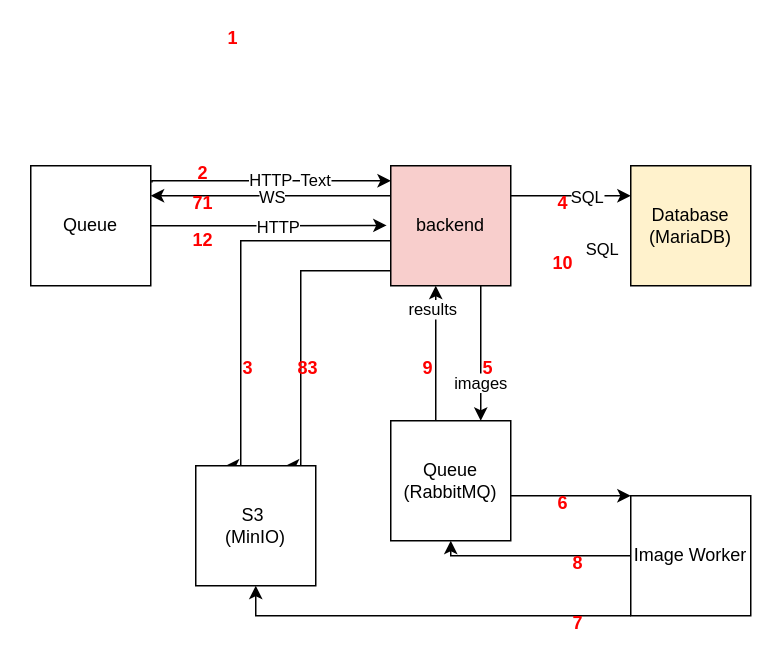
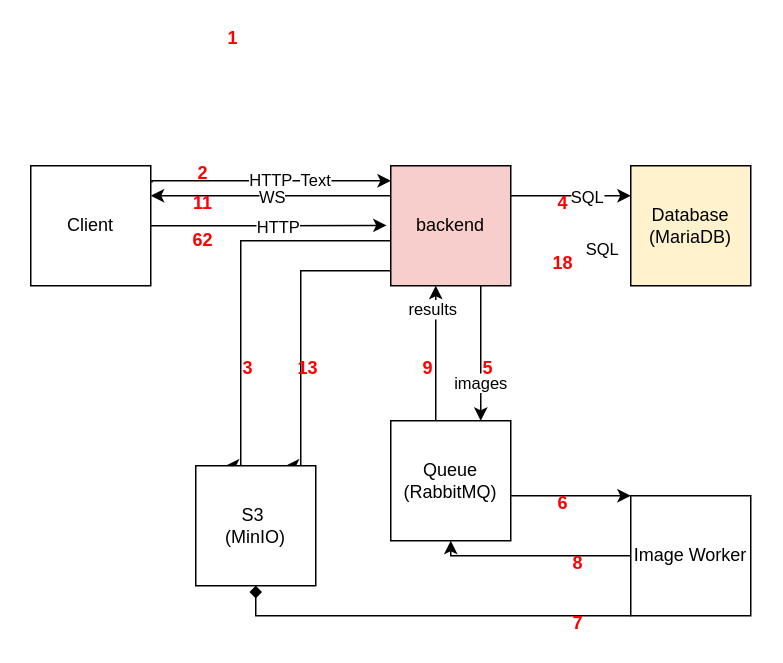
- <mxCell id="32" value="&lt;h4&gt;&lt;span style=&quot;color: rgb(255, 0, 0);&quot;&gt;71&lt;/span&gt;&lt;/h4&gt;" style="text;html=1;align=center;verticalAlign=middle;whiteSpace=wrap;rounded=0;" parent="1" vertex="1"><mxGeometry x="130" y="130" width="10" height="10" as="geometry" /></mxCell>
+ <mxCell id="32" value="&lt;h4&gt;&lt;span style=&quot;color: rgb(255, 0, 0);&quot;&gt;11&lt;/span&gt;&lt;/h4&gt;" style="text;html=1;align=center;verticalAlign=middle;whiteSpace=wrap;rounded=0;" parent="1" vertex="1"><mxGeometry x="130" y="130" width="10" height="10" as="geometry" /></mxCell>
- <mxCell id="6" value="Queue" style="rounded=0;whiteSpace=wrap;html=1;" parent="1" vertex="1"><mxGeometry x="20" y="110" width="80" height="80" as="geometry" /></mxCell>
+ <mxCell id="6" value="Client" style="rounded=0;whiteSpace=wrap;html=1;" parent="1" vertex="1"><mxGeometry x="20" y="110" width="80" height="80" as="geometry" /></mxCell>
- <mxCell id="33" value="&lt;h4&gt;&lt;span style=&quot;color: rgb(255, 0, 0);&quot;&gt;12&lt;/span&gt;&lt;/h4&gt;" style="text;html=1;align=center;verticalAlign=middle;whiteSpace=wrap;rounded=0;" parent="1" vertex="1"><mxGeometry x="130" y="155" width="10" height="10" as="geometry" /></mxCell>
+ <mxCell id="33" value="&lt;h4&gt;&lt;span style=&quot;color: rgb(255, 0, 0);&quot;&gt;62&lt;/span&gt;&lt;/h4&gt;" style="text;html=1;align=center;verticalAlign=middle;whiteSpace=wrap;rounded=0;" parent="1" vertex="1"><mxGeometry x="130" y="155" width="10" height="10" as="geometry" /></mxCell>
- <mxCell id="37" value="&lt;h4&gt;&lt;span style=&quot;color: rgb(255, 0, 0);&quot;&gt;10&lt;/span&gt;&lt;/h4&gt;" style="text;html=1;align=center;verticalAlign=middle;whiteSpace=wrap;rounded=0;" vertex="1" parent="1"><mxGeometry x="370" y="170" width="10" height="10" as="geometry" /></mxCell>
+ <mxCell id="37" value="&lt;h4&gt;&lt;span style=&quot;color: rgb(255, 0, 0);&quot;&gt;18&lt;/span&gt;&lt;/h4&gt;" style="text;html=1;align=center;verticalAlign=middle;whiteSpace=wrap;rounded=0;" vertex="1" parent="1"><mxGeometry x="370" y="170" width="10" height="10" as="geometry" /></mxCell>
- <mxCell id="38" value="&lt;h4&gt;&lt;span style=&quot;color: rgb(255, 0, 0);&quot;&gt;83&lt;/span&gt;&lt;/h4&gt;" style="text;html=1;align=center;verticalAlign=middle;whiteSpace=wrap;rounded=0;" vertex="1" parent="1"><mxGeometry x="200" y="240" width="10" height="10" as="geometry" /></mxCell>
+ <mxCell id="38" value="&lt;h4&gt;&lt;span style=&quot;color: rgb(255, 0, 0);&quot;&gt;13&lt;/span&gt;&lt;/h4&gt;" style="text;html=1;align=center;verticalAlign=middle;whiteSpace=wrap;rounded=0;" vertex="1" parent="1"><mxGeometry x="200" y="240" width="10" height="10" as="geometry" /></mxCell>
- <mxCell id="21" style="edgeStyle=orthogonalEdgeStyle;rounded=0;orthogonalLoop=1;jettySize=auto;html=1;entryX=0.5;entryY=1;entryDx=0;entryDy=0;" parent="1" source="22" target="23" edge="1"><mxGeometry relative="1" as="geometry"><Array as="points"><mxPoint x="460" y="410" /><mxPoint x="180" y="410" /></Array></mxGeometry></mxCell>
+ <mxCell id="21" style="edgeStyle=orthogonalEdgeStyle;rounded=0;orthogonalLoop=1;jettySize=auto;html=1;entryX=0.5;entryY=1;entryDx=0;entryDy=0;endArrow=diamond;" parent="1" source="22" target="23" edge="1"><mxGeometry relative="1" as="geometry"><Array as="points"><mxPoint x="460" y="410" /><mxPoint x="180" y="410" /></Array></mxGeometry></mxCell>
